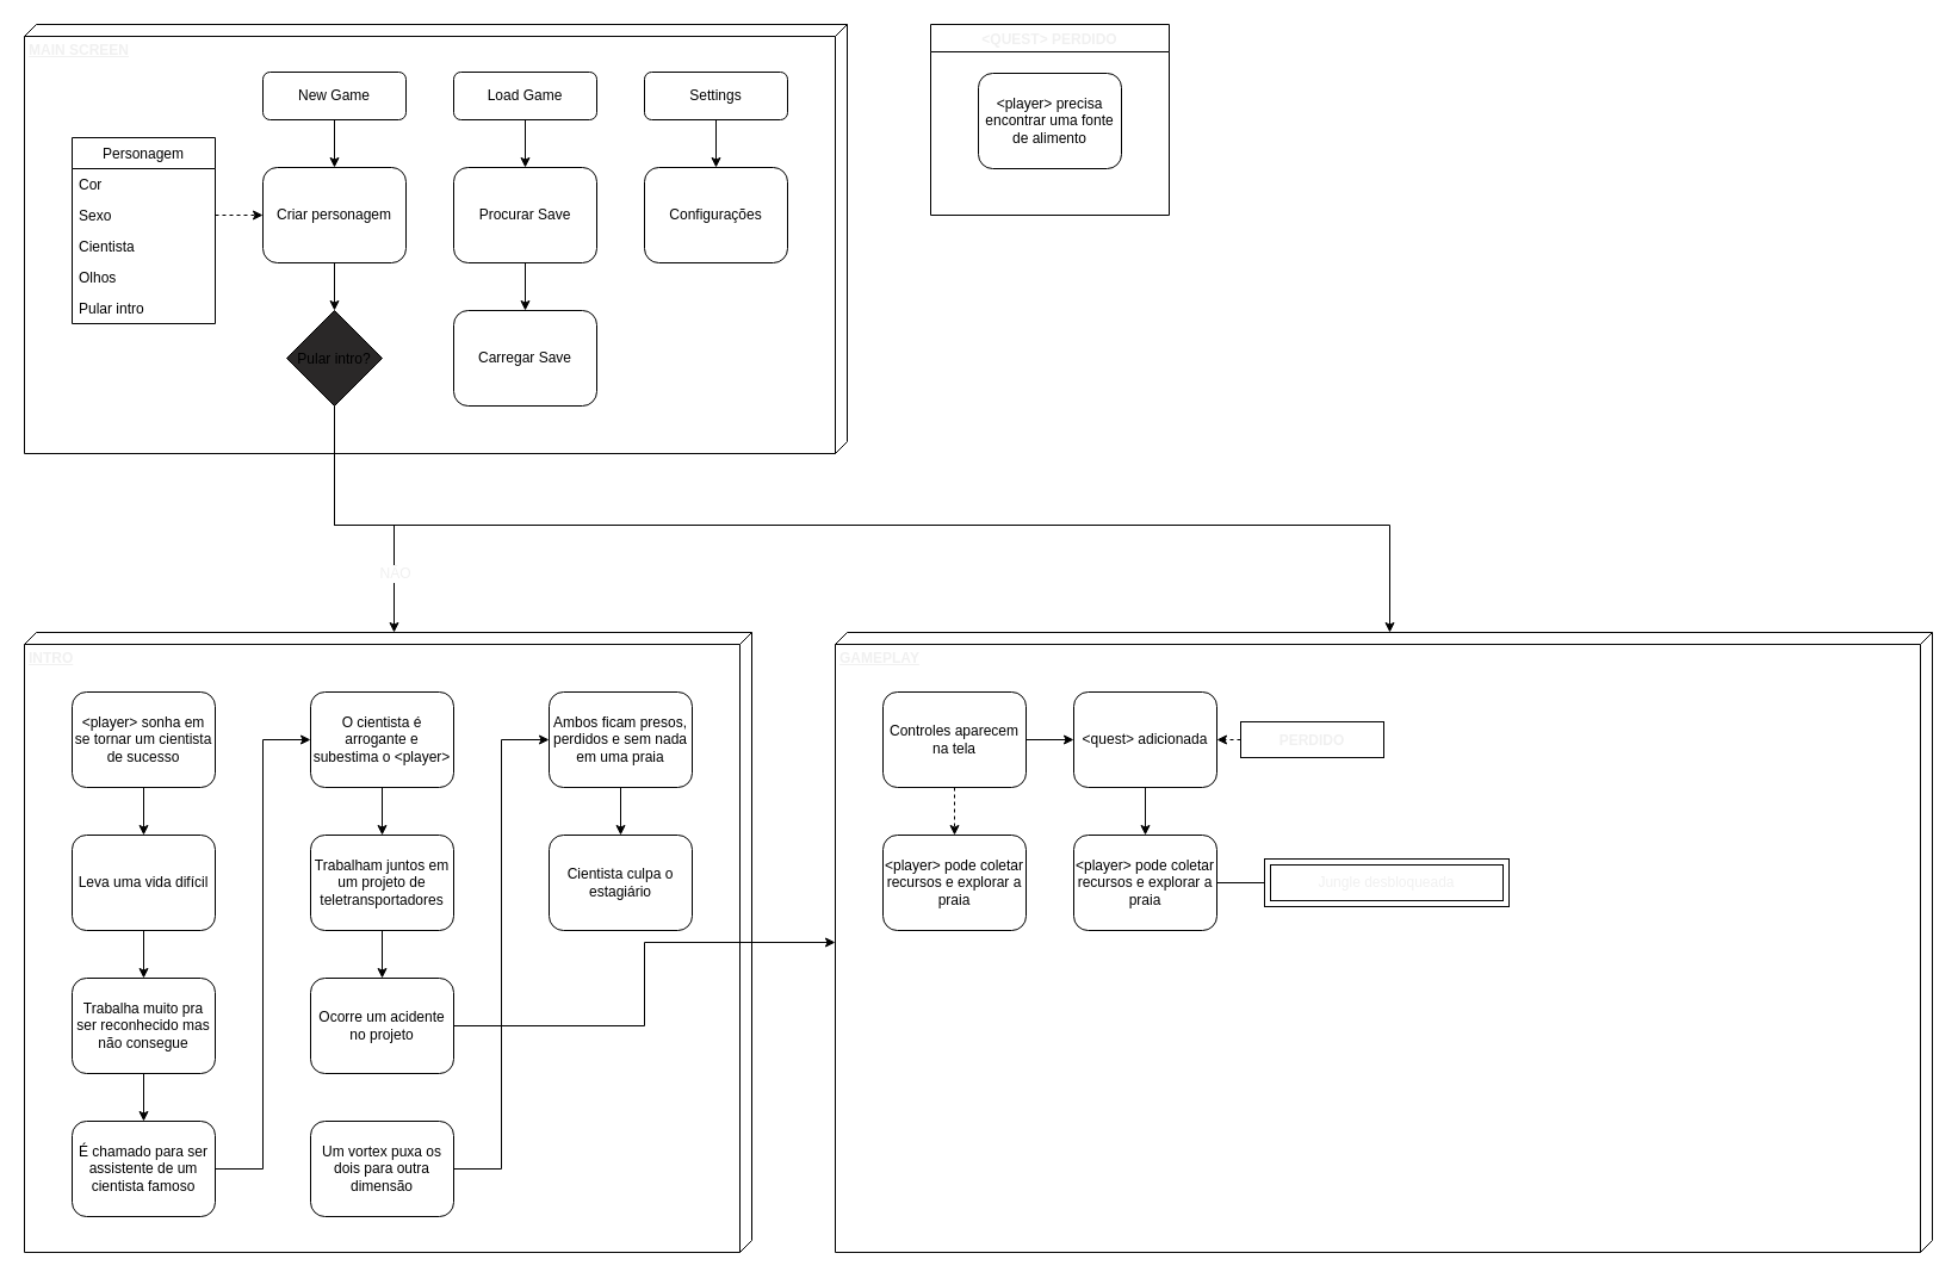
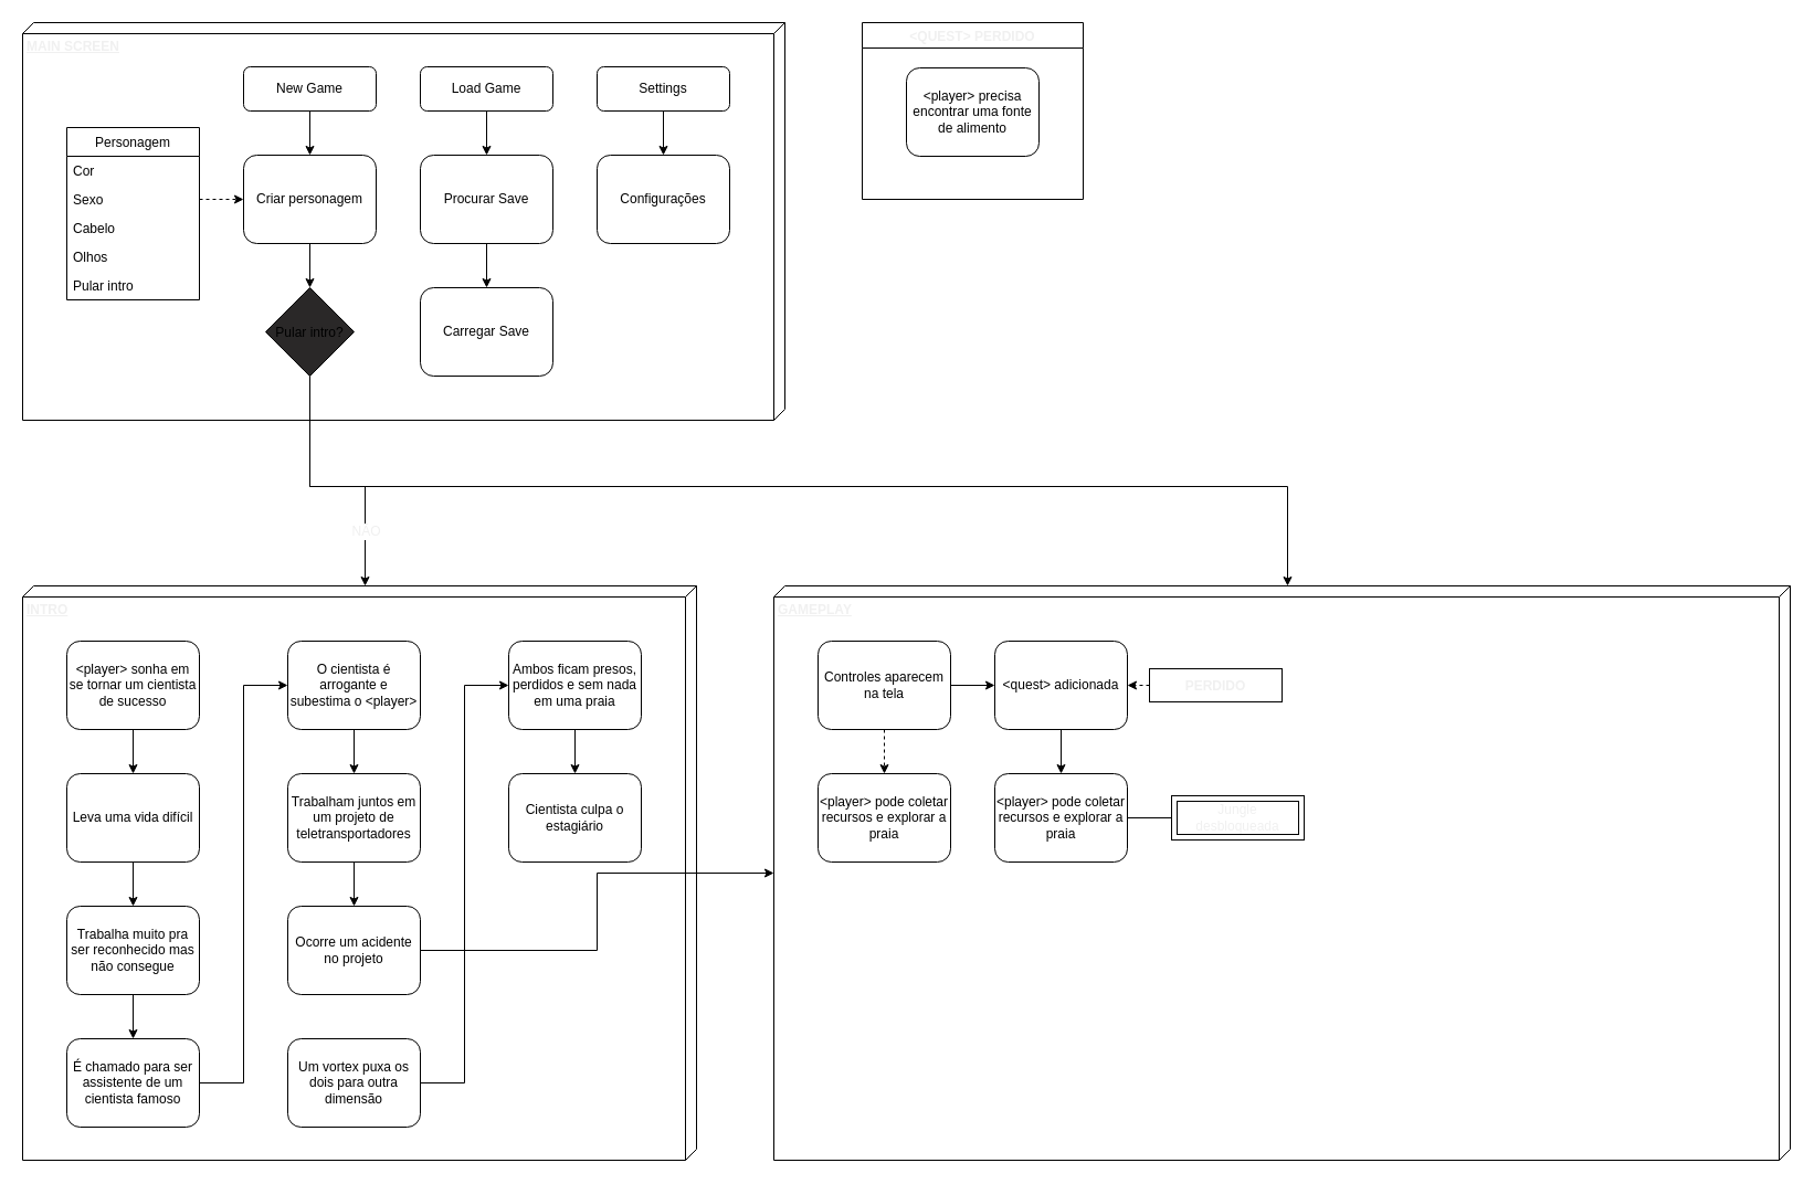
- <mxCell id="13" value="Cientista" style="text;strokeColor=none;fillColor=none;align=left;verticalAlign=top;spacingLeft=4;spacingRight=4;overflow=hidden;rotatable=1;points=[[0,0.5],[1,0.5]];portConstraint=eastwest;movable=1;resizable=1;deletable=1;editable=1;connectable=1;" vertex="1" parent="10"><mxGeometry y="78" width="120" height="26" as="geometry" /></mxCell>
+ <mxCell id="13" value="Cabelo" style="text;strokeColor=none;fillColor=none;align=left;verticalAlign=top;spacingLeft=4;spacingRight=4;overflow=hidden;rotatable=1;points=[[0,0.5],[1,0.5]];portConstraint=eastwest;movable=1;resizable=1;deletable=1;editable=1;connectable=1;" vertex="1" parent="10"><mxGeometry y="78" width="120" height="26" as="geometry" /></mxCell>
- <mxCell id="59" value="Jungle desbloqueada" style="shape=ext;margin=3;double=1;whiteSpace=wrap;html=1;align=center;pointerEvents=0;fontFamily=Helvetica;fontSize=12;fontColor=rgb(240, 240, 240);fillColor=none;gradientColor=none;" vertex="1" parent="1"><mxGeometry x="1060" y="720" width="205" height="40" as="geometry" /></mxCell>
+ <mxCell id="59" value="Jungle desbloqueada" style="shape=ext;margin=3;double=1;whiteSpace=wrap;html=1;align=center;pointerEvents=0;fontFamily=Helvetica;fontSize=12;fontColor=rgb(240, 240, 240);fillColor=none;gradientColor=none;" vertex="1" parent="1"><mxGeometry x="1060" y="720" width="120" height="40" as="geometry" /></mxCell>
